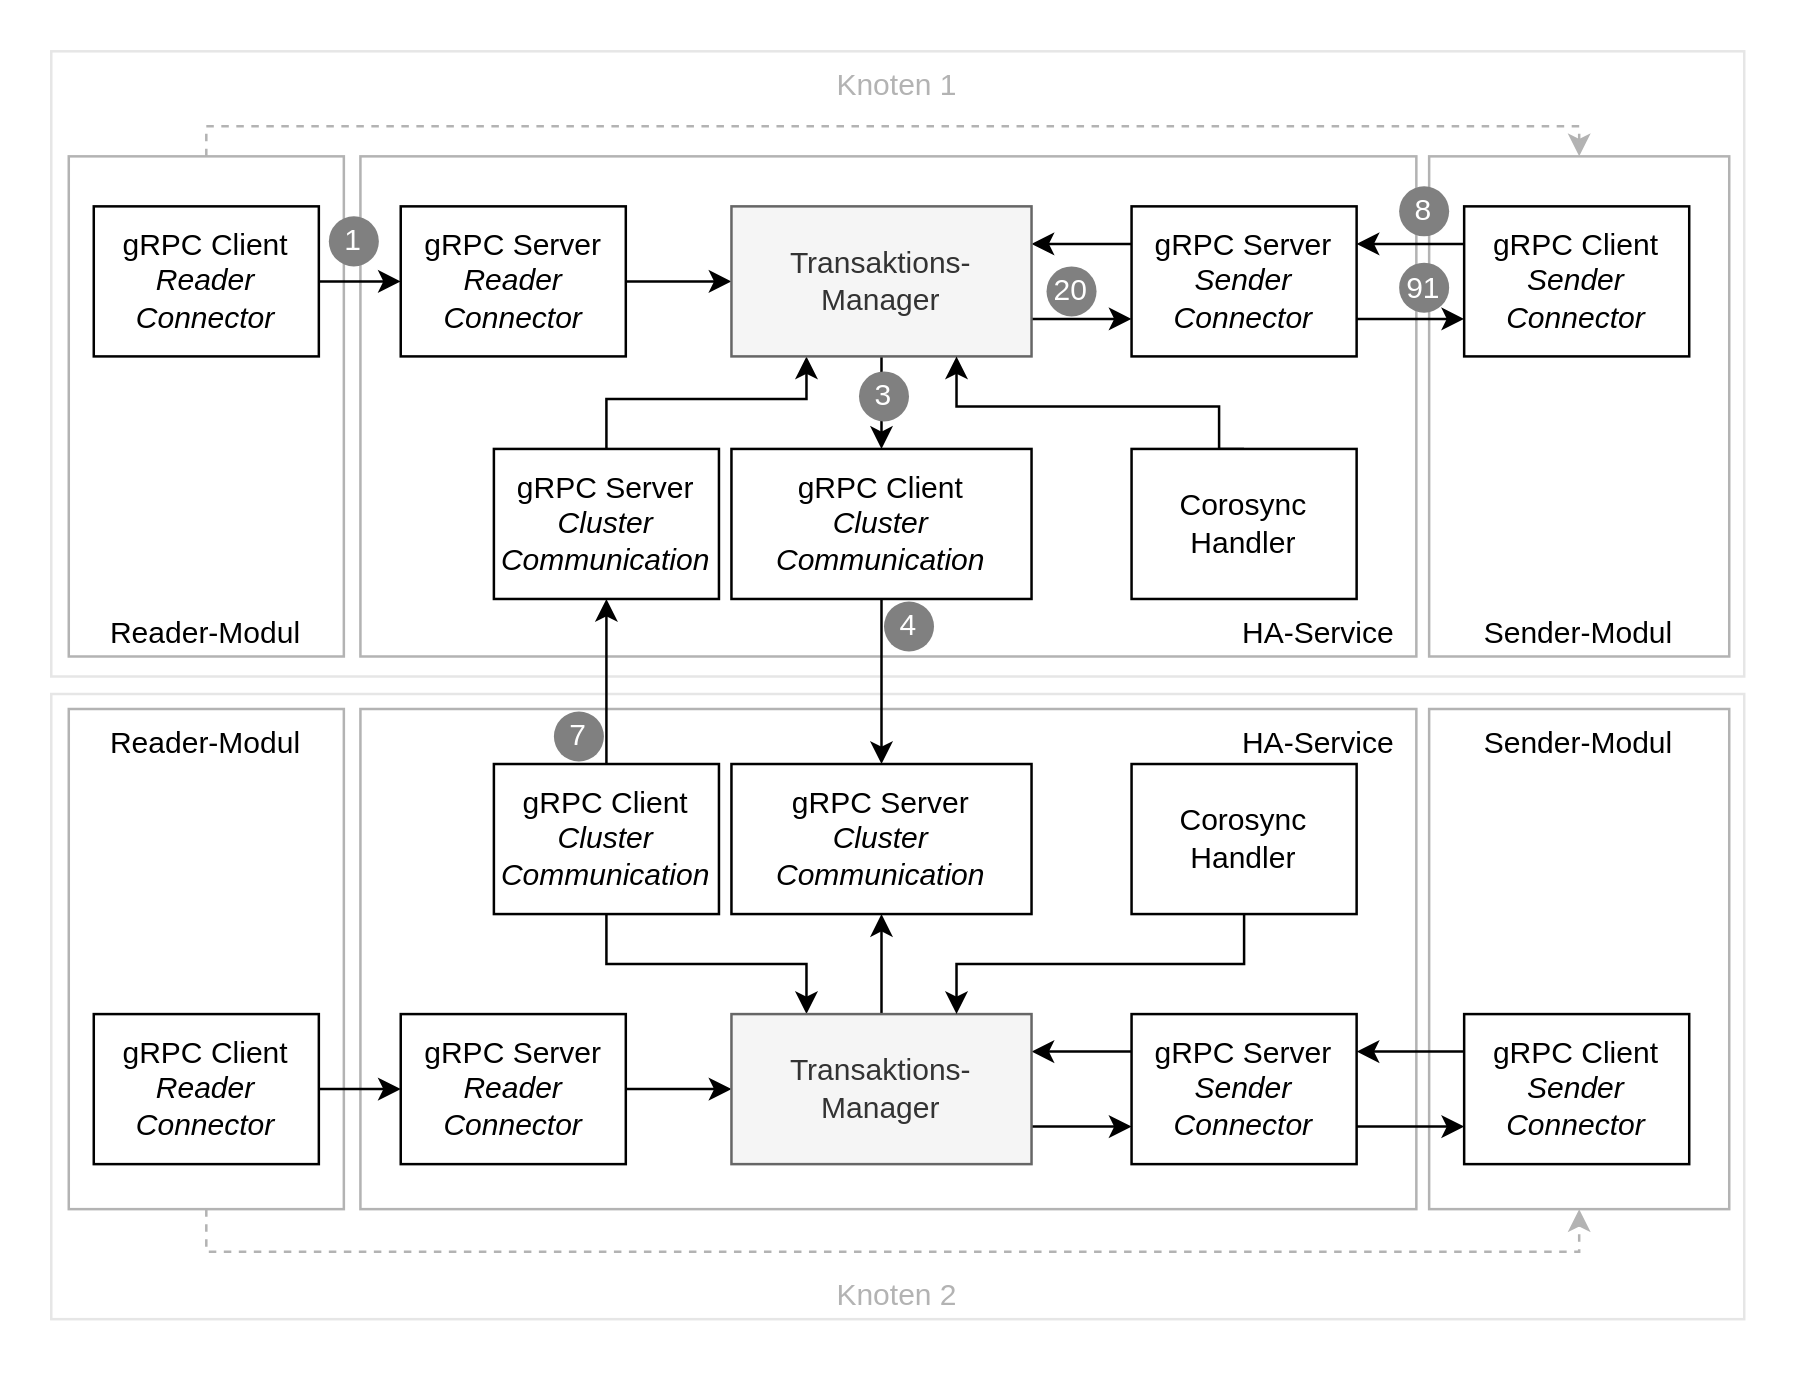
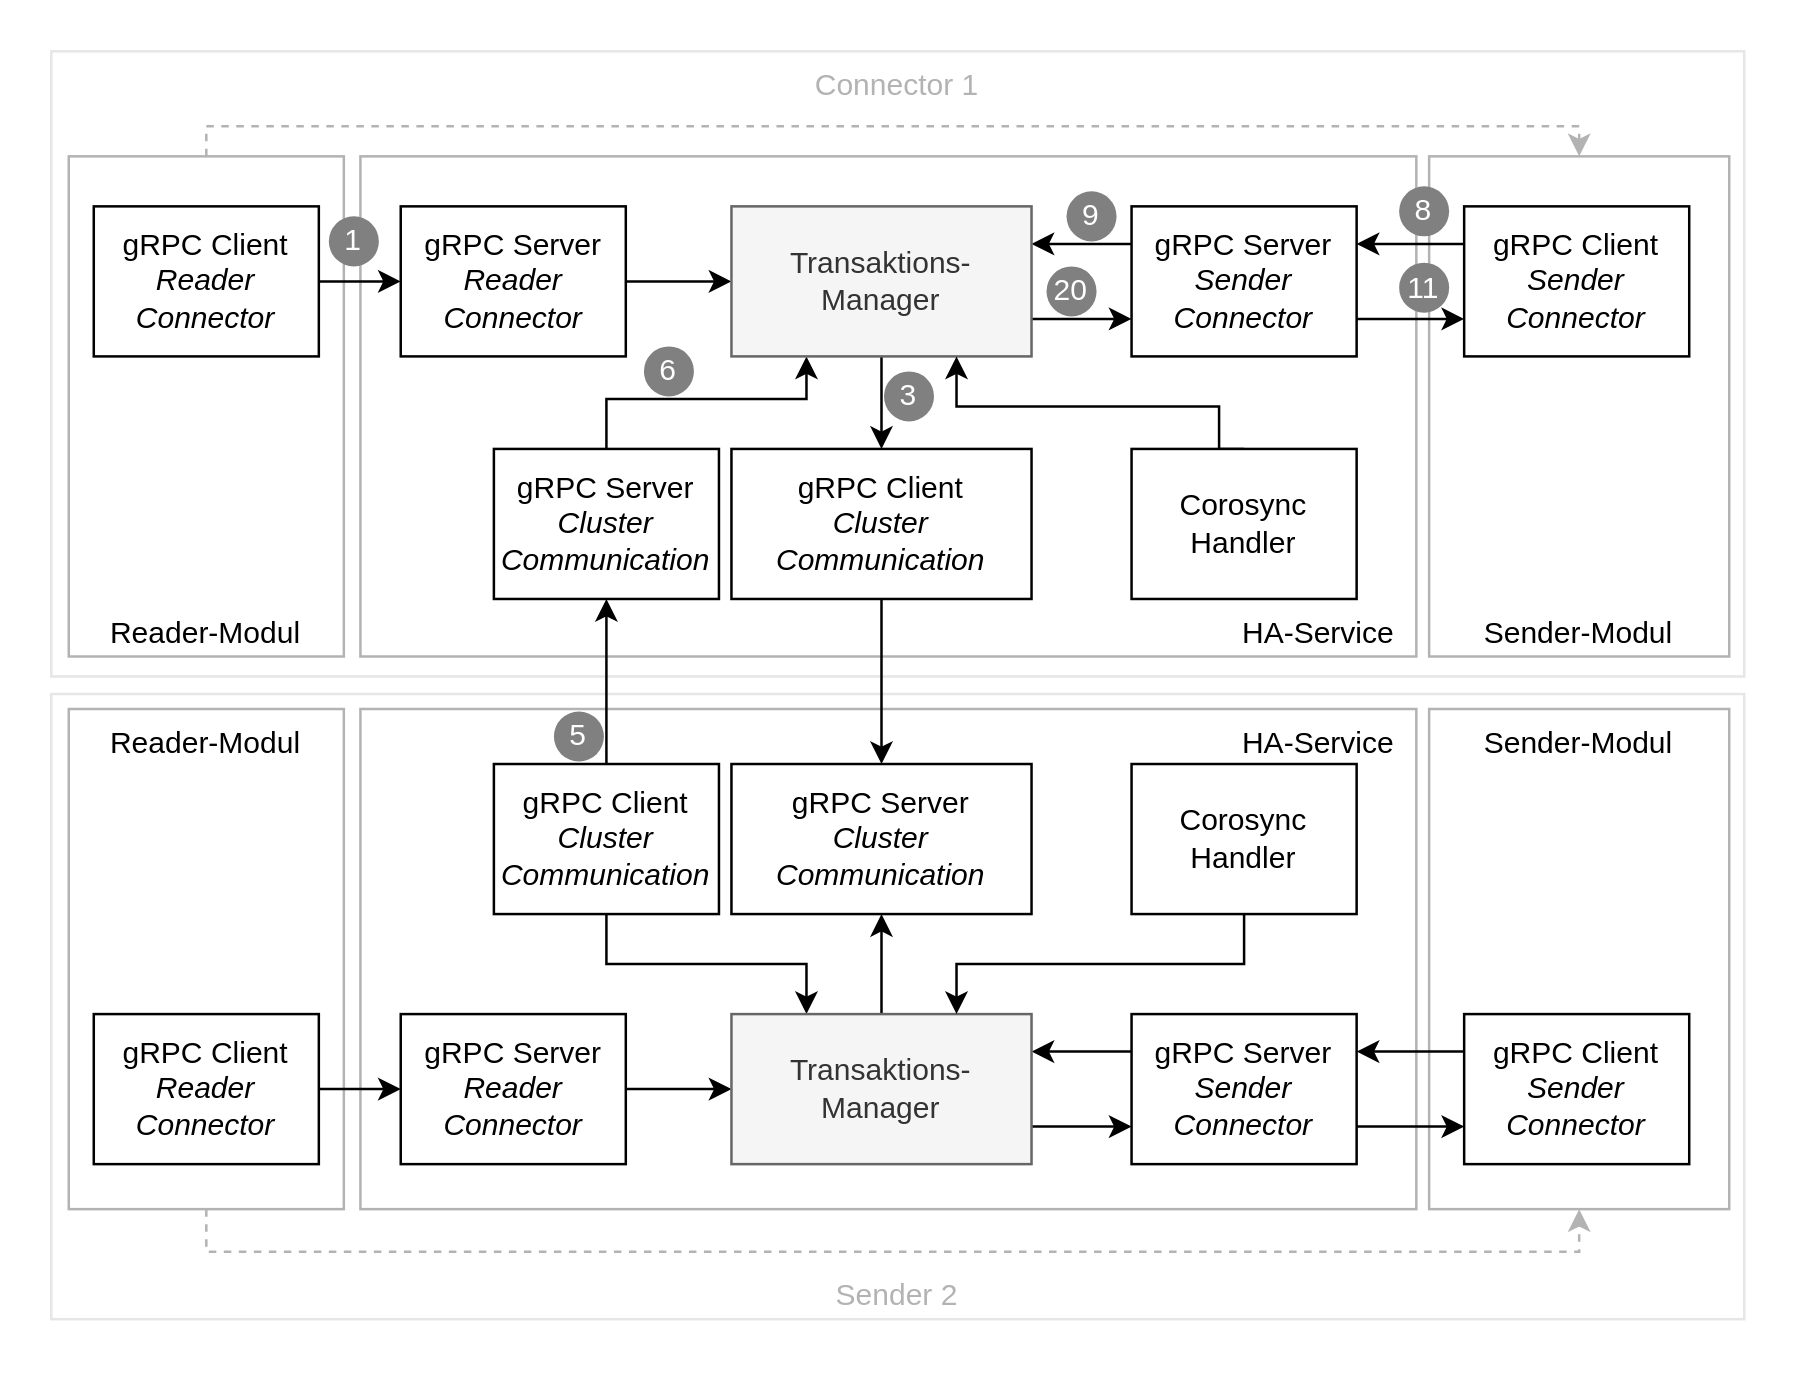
- <mxCell id="2" value="&lt;font color=&quot;#b3b3b3&quot;&gt;Knoten 1&lt;/font&gt;" style="rounded=0;whiteSpace=wrap;html=1;align=center;verticalAlign=top;strokeColor=#E6E6E6;" vertex="1" parent="1"><mxGeometry x="20" y="20" width="677" height="250" as="geometry" /></mxCell>
+ <mxCell id="2" value="&lt;font color=&quot;#b3b3b3&quot;&gt;Connector 1&lt;/font&gt;" style="rounded=0;whiteSpace=wrap;html=1;align=center;verticalAlign=top;strokeColor=#E6E6E6;" vertex="1" parent="1"><mxGeometry x="20" y="20" width="677" height="250" as="geometry" /></mxCell>
+ <mxCell id="54" value="9" style="ellipse;whiteSpace=wrap;html=1;aspect=fixed;strokeColor=none;fontColor=#FFFFFF;fillColor=#808080;" vertex="1" parent="1"><mxGeometry x="426" y="76" width="20" height="20" as="geometry" /></mxCell>
- <mxCell id="56" value="91" style="ellipse;whiteSpace=wrap;html=1;aspect=fixed;strokeColor=none;fontColor=#FFFFFF;fillColor=#808080;" vertex="1" parent="1"><mxGeometry x="559" y="104.5" width="20" height="20" as="geometry" /></mxCell>
+ <mxCell id="56" value="11" style="ellipse;whiteSpace=wrap;html=1;aspect=fixed;strokeColor=none;fontColor=#FFFFFF;fillColor=#808080;" vertex="1" parent="1"><mxGeometry x="559" y="104.5" width="20" height="20" as="geometry" /></mxCell>
+ <mxCell id="52" value="6" style="ellipse;whiteSpace=wrap;html=1;aspect=fixed;strokeColor=none;fontColor=#FFFFFF;fillColor=#808080;" vertex="1" parent="1"><mxGeometry x="257" y="138" width="20" height="20" as="geometry" /></mxCell>
- <mxCell id="49" value="3" style="ellipse;whiteSpace=wrap;html=1;aspect=fixed;strokeColor=none;fontColor=#FFFFFF;fillColor=#808080;" vertex="1" parent="1"><mxGeometry x="343" y="148" width="20" height="20" as="geometry" /></mxCell>
+ <mxCell id="49" value="3" style="ellipse;whiteSpace=wrap;html=1;aspect=fixed;strokeColor=none;fontColor=#FFFFFF;fillColor=#808080;" vertex="1" parent="1"><mxGeometry x="353" y="148" width="20" height="20" as="geometry" /></mxCell>
- <mxCell id="50" value="4" style="ellipse;whiteSpace=wrap;html=1;aspect=fixed;strokeColor=none;fontColor=#FFFFFF;fillColor=#808080;" vertex="1" parent="1"><mxGeometry x="353" y="240" width="20" height="20" as="geometry" /></mxCell>
- <mxCell id="51" value="7" style="ellipse;whiteSpace=wrap;html=1;aspect=fixed;strokeColor=none;fontColor=#FFFFFF;fillColor=#808080;" vertex="1" parent="1"><mxGeometry x="221" y="284" width="20" height="20" as="geometry" /></mxCell>
+ <mxCell id="51" value="5" style="ellipse;whiteSpace=wrap;html=1;aspect=fixed;strokeColor=none;fontColor=#FFFFFF;fillColor=#808080;" vertex="1" parent="1"><mxGeometry x="221" y="284" width="20" height="20" as="geometry" /></mxCell>
- <mxCell id="3" value="&lt;font color=&quot;#b3b3b3&quot;&gt;Knoten 2&lt;/font&gt;" style="rounded=0;whiteSpace=wrap;html=1;align=center;verticalAlign=bottom;strokeColor=#E6E6E6;" vertex="1" parent="1"><mxGeometry x="20" y="277" width="677" height="250" as="geometry" /></mxCell>
+ <mxCell id="3" value="&lt;font color=&quot;#b3b3b3&quot;&gt;Sender 2&lt;/font&gt;" style="rounded=0;whiteSpace=wrap;html=1;align=center;verticalAlign=bottom;strokeColor=#E6E6E6;" vertex="1" parent="1"><mxGeometry x="20" y="277" width="677" height="250" as="geometry" /></mxCell>
